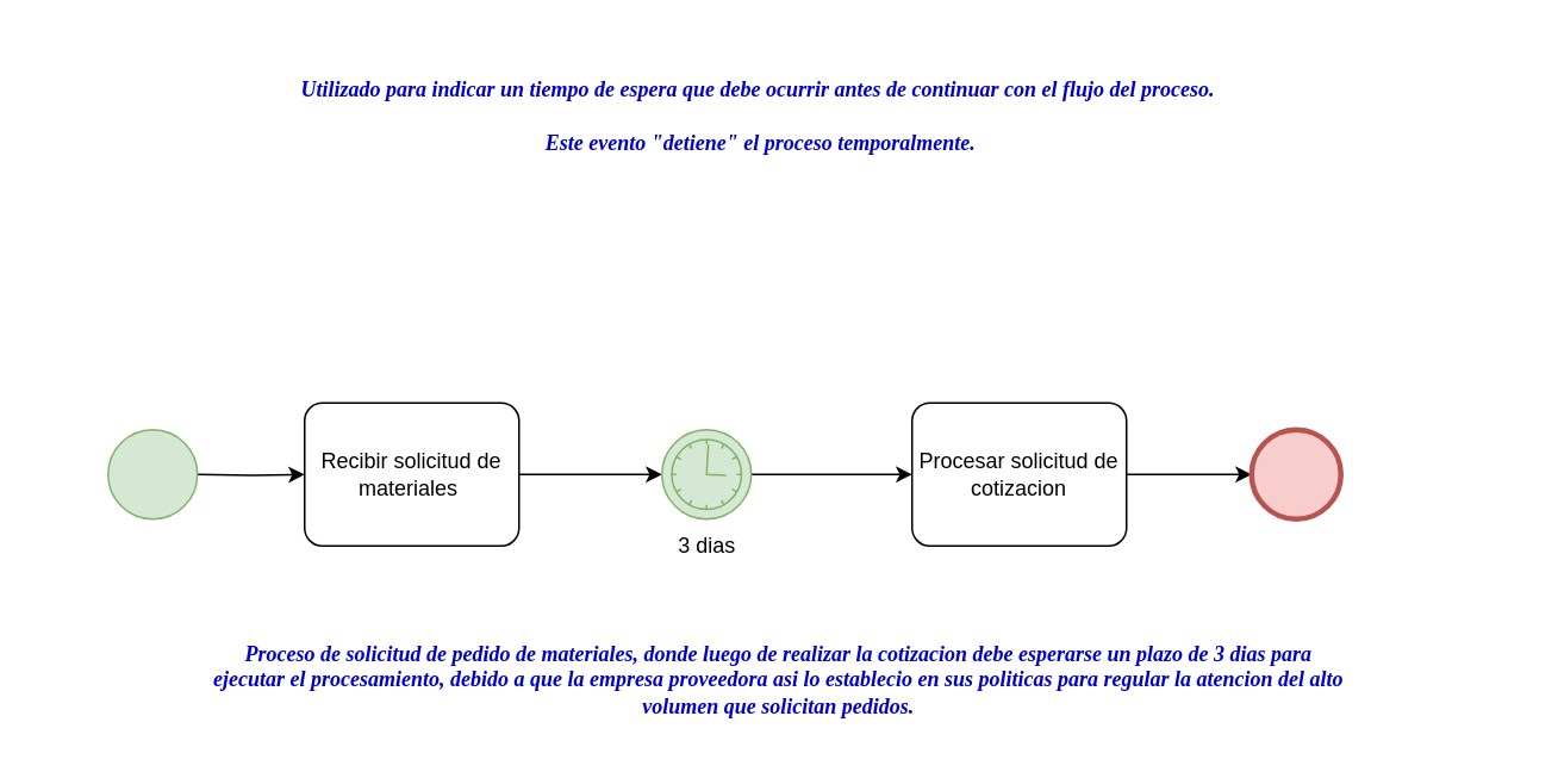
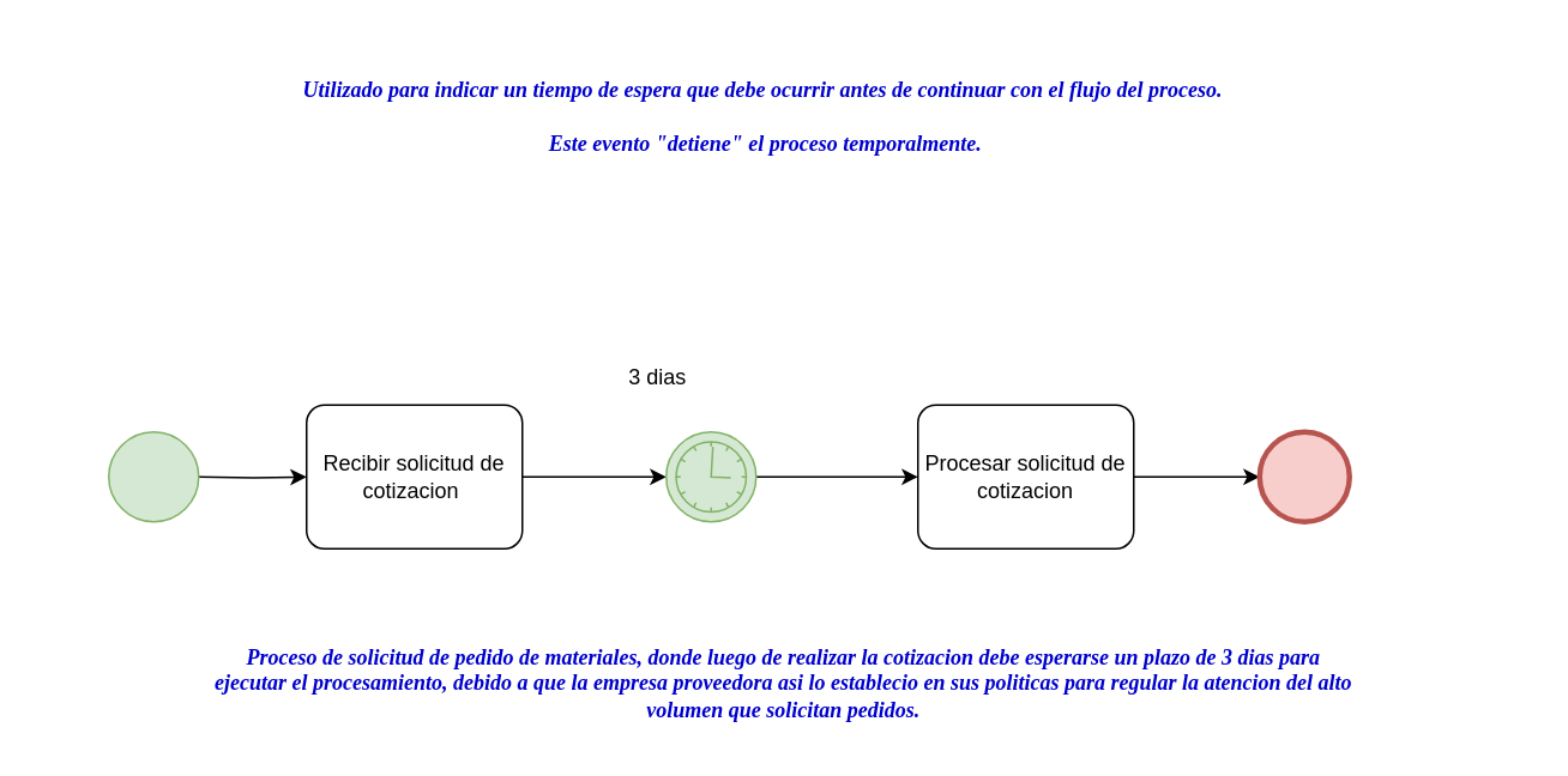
- <mxCell id="4" value="Recibir solicitud de materiales " style="points=[[0.25,0,0],[0.5,0,0],[0.75,0,0],[1,0.25,0],[1,0.5,0],[1,0.75,0],[0.75,1,0],[0.5,1,0],[0.25,1,0],[0,0.75,0],[0,0.5,0],[0,0.25,0]];shape=mxgraph.bpmn.task;whiteSpace=wrap;rectStyle=rounded;size=10;taskMarker=abstract;" parent="1" vertex="1"><mxGeometry x="170" y="225" width="120" height="80" as="geometry" /></mxCell>
+ <mxCell id="4" value="Recibir solicitud de cotizacion " style="points=[[0.25,0,0],[0.5,0,0],[0.75,0,0],[1,0.25,0],[1,0.5,0],[1,0.75,0],[0.75,1,0],[0.5,1,0],[0.25,1,0],[0,0.75,0],[0,0.5,0],[0,0.25,0]];shape=mxgraph.bpmn.task;whiteSpace=wrap;rectStyle=rounded;size=10;taskMarker=abstract;" parent="1" vertex="1"><mxGeometry x="170" y="225" width="120" height="80" as="geometry" /></mxCell>
- <mxCell id="13" value="3 dias" style="text;html=1;align=center;verticalAlign=middle;resizable=0;points=[];autosize=1;strokeColor=none;fillColor=none;" vertex="1" parent="1"><mxGeometry x="365" y="290" width="60" height="30" as="geometry" /></mxCell>
+ <mxCell id="13" value="3 dias" style="text;html=1;align=center;verticalAlign=middle;resizable=0;points=[];autosize=1;strokeColor=none;fillColor=none;" vertex="1" parent="1"><mxGeometry x="335" y="195" width="60" height="30" as="geometry" /></mxCell>
